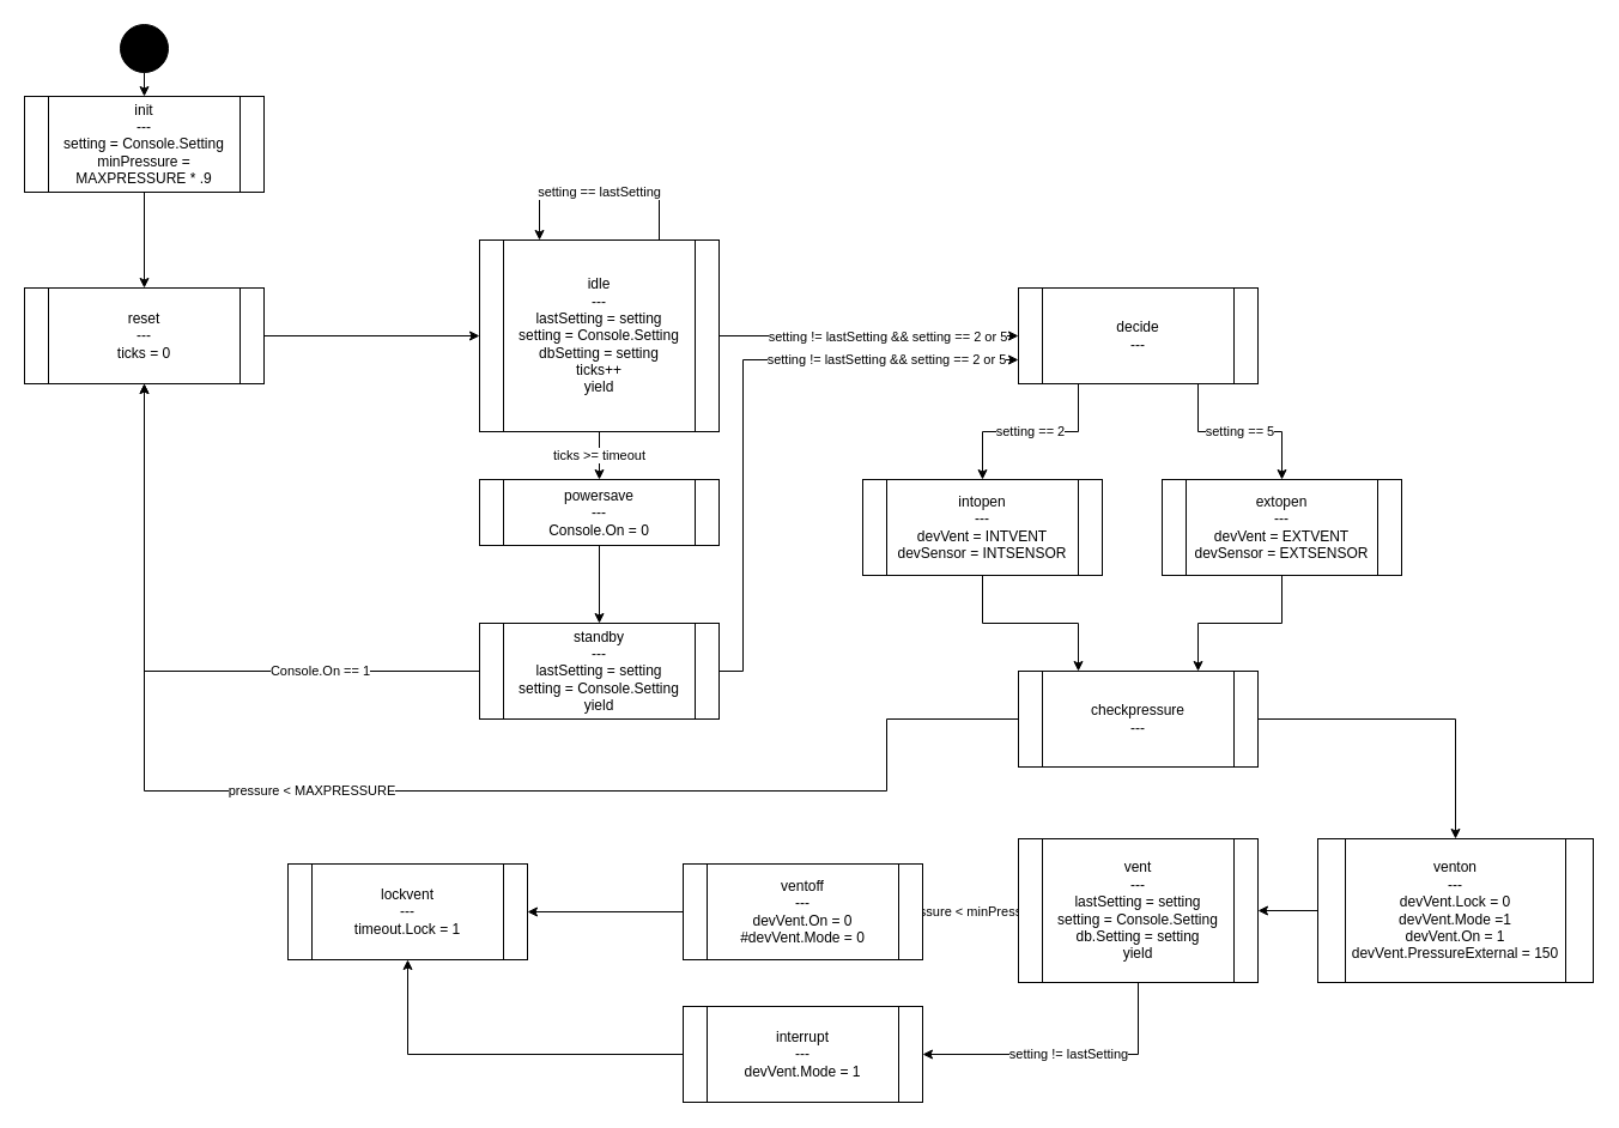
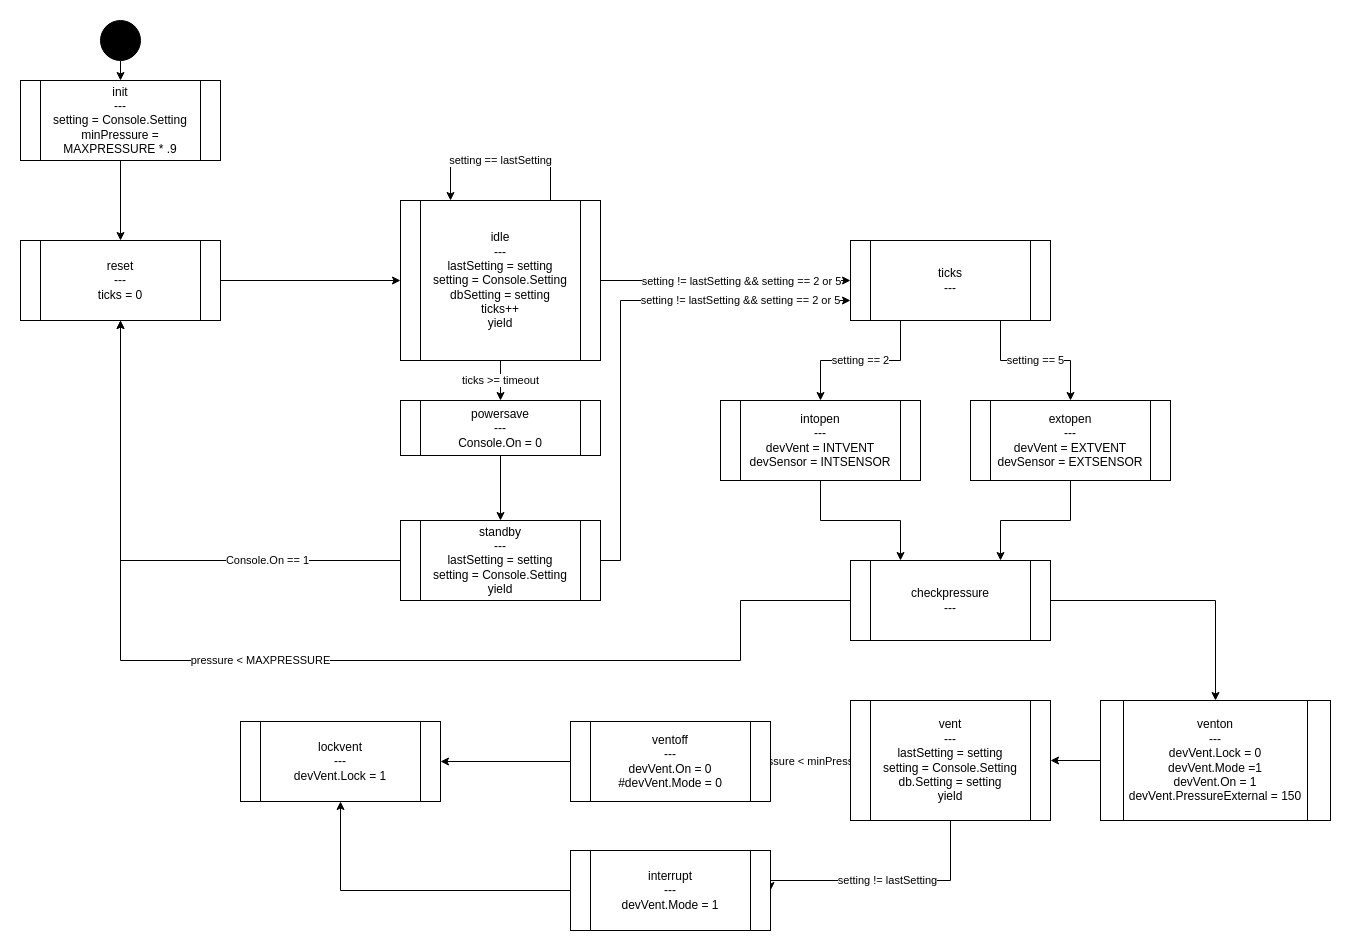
- <mxCell id="29" value="decide&lt;br&gt;---" style="shape=process;whiteSpace=wrap;html=1;backgroundOutline=1;" vertex="1" parent="1"><mxGeometry x="850" y="240" width="200" height="80" as="geometry" /></mxCell>
+ <mxCell id="29" value="ticks&lt;br&gt;---" style="shape=process;whiteSpace=wrap;html=1;backgroundOutline=1;" vertex="1" parent="1"><mxGeometry x="850" y="240" width="200" height="80" as="geometry" /></mxCell>
- <mxCell id="35" value="lockvent&lt;br&gt;---&lt;br&gt;timeout.Lock = 1" style="shape=process;whiteSpace=wrap;html=1;backgroundOutline=1;" vertex="1" parent="1"><mxGeometry x="240" y="721" width="200" height="80" as="geometry" /></mxCell>
+ <mxCell id="35" value="lockvent&lt;br&gt;---&lt;br&gt;devVent.Lock = 1" style="shape=process;whiteSpace=wrap;html=1;backgroundOutline=1;" vertex="1" parent="1"><mxGeometry x="240" y="721" width="200" height="80" as="geometry" /></mxCell>
- <mxCell id="37" value="interrupt&lt;br&gt;---&lt;br&gt;devVent.Mode = 1" style="shape=process;whiteSpace=wrap;html=1;backgroundOutline=1;" vertex="1" parent="1"><mxGeometry x="570" y="840" width="200" height="80" as="geometry" /></mxCell>
+ <mxCell id="37" value="interrupt&lt;br&gt;---&lt;br&gt;devVent.Mode = 1" style="shape=process;whiteSpace=wrap;html=1;backgroundOutline=1;" vertex="1" parent="1"><mxGeometry x="570" y="850" width="200" height="80" as="geometry" /></mxCell>
